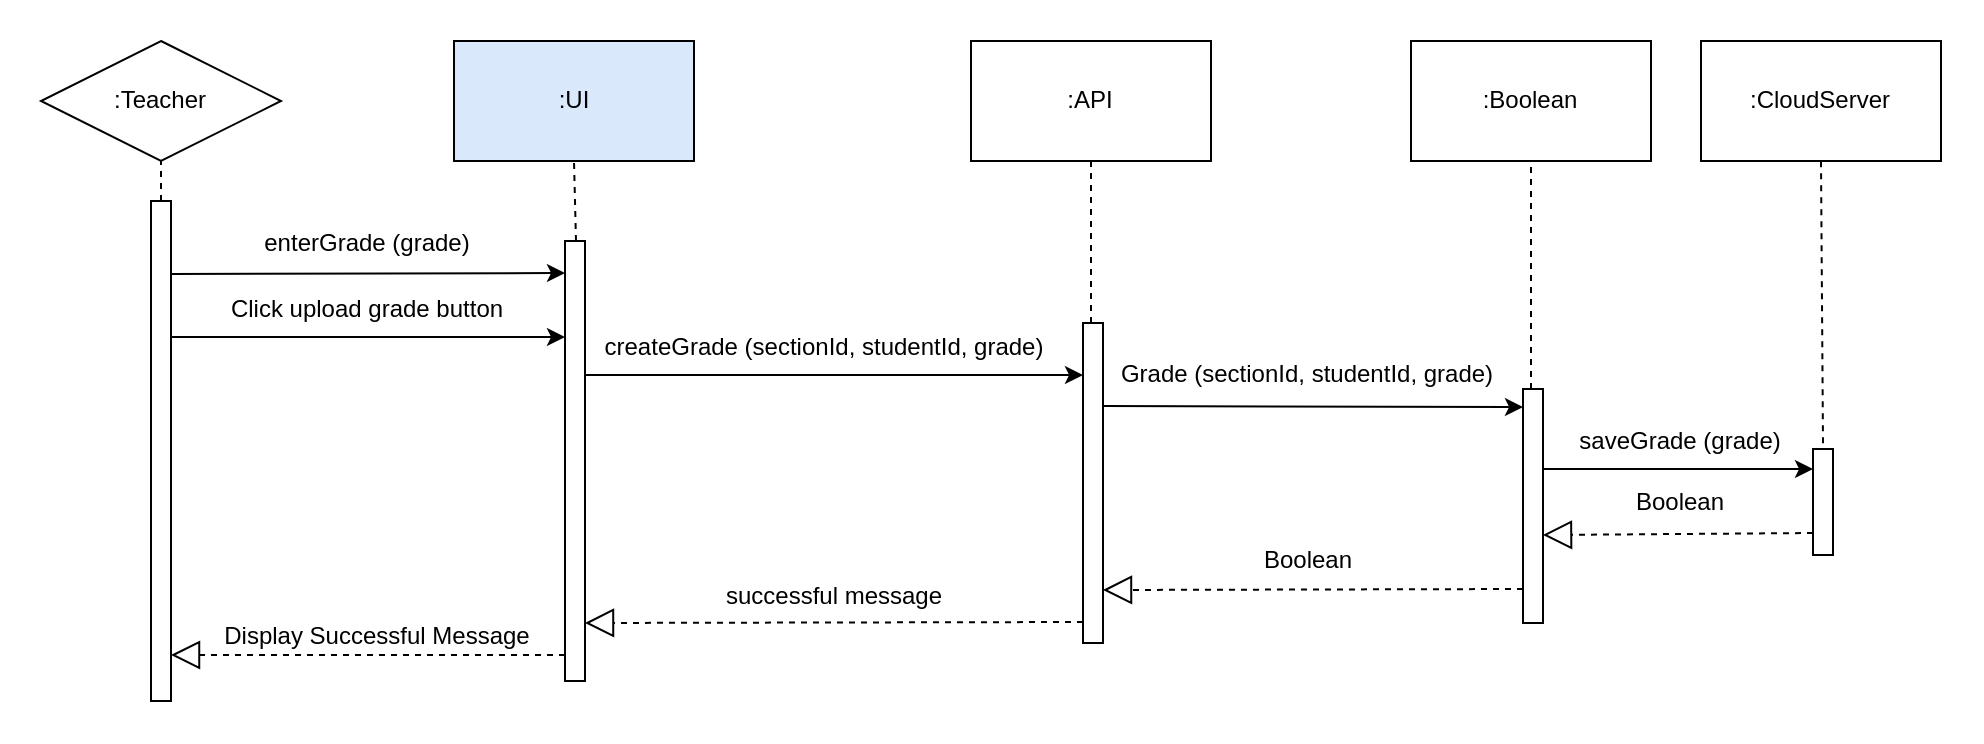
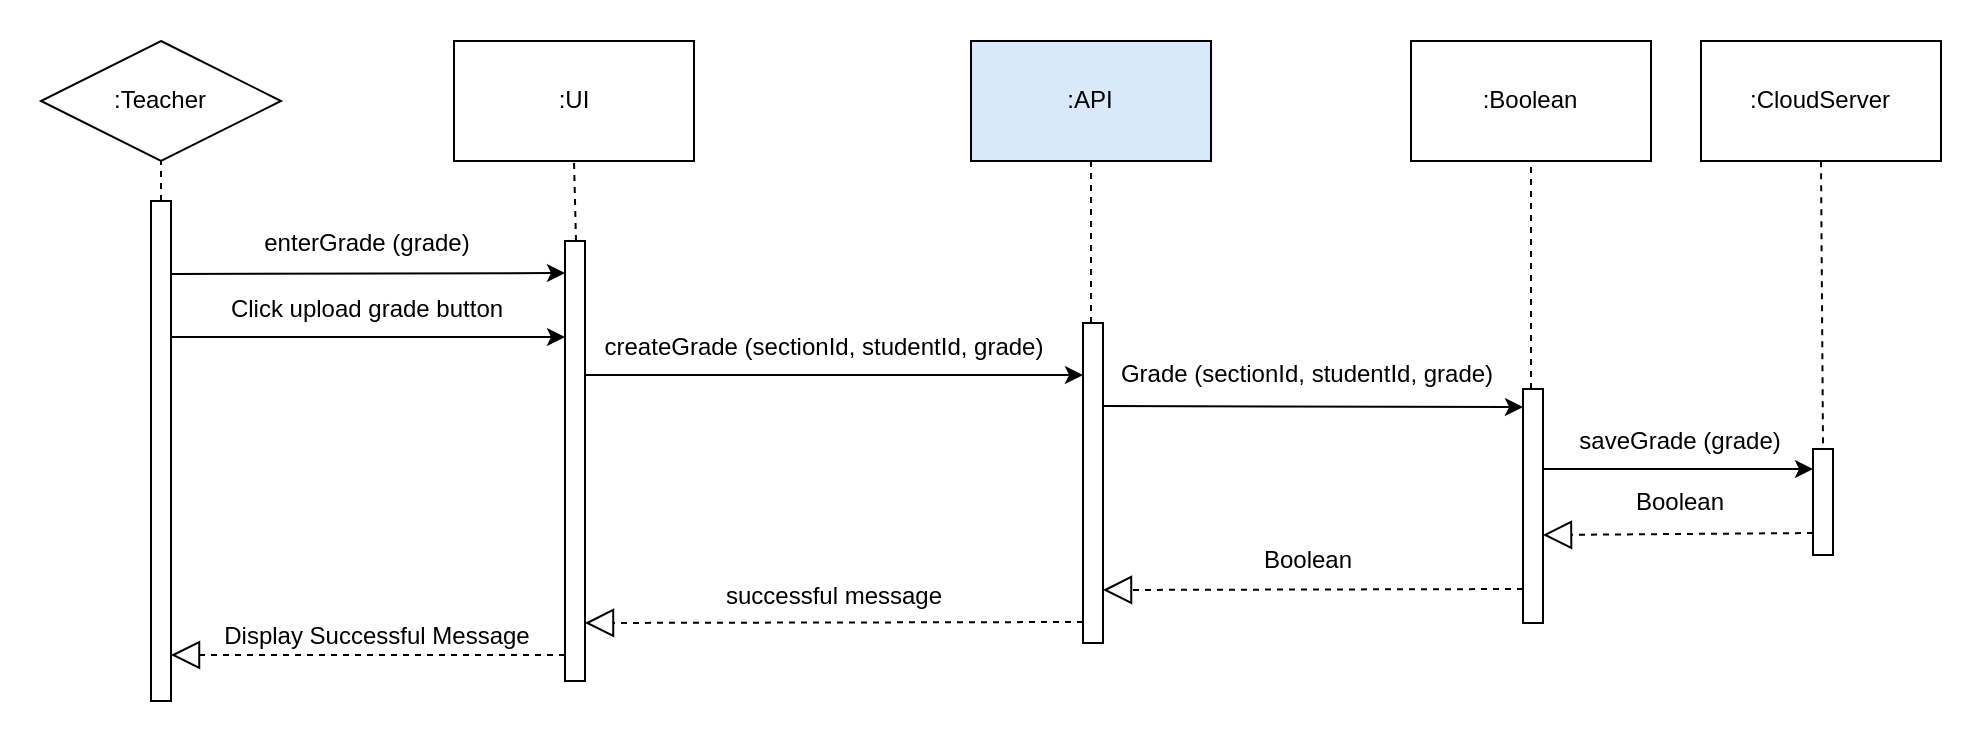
- <mxCell id="5" value=":UI&lt;br&gt;" style="rounded=0;whiteSpace=wrap;html=1;fillColor=#dae8fc;" parent="1" vertex="1"><mxGeometry x="226.5" y="20" width="120" height="60" as="geometry" /></mxCell>
+ <mxCell id="5" value=":UI&lt;br&gt;" style="rounded=0;whiteSpace=wrap;html=1;" parent="1" vertex="1"><mxGeometry x="226.5" y="20" width="120" height="60" as="geometry" /></mxCell>
- <mxCell id="8" value=":API&lt;br&gt;" style="rounded=0;whiteSpace=wrap;html=1;" parent="1" vertex="1"><mxGeometry x="485" y="20" width="120" height="60" as="geometry" /></mxCell>
+ <mxCell id="8" value=":API&lt;br&gt;" style="rounded=0;whiteSpace=wrap;html=1;fillColor=#dae8fc;" parent="1" vertex="1"><mxGeometry x="485" y="20" width="120" height="60" as="geometry" /></mxCell>
